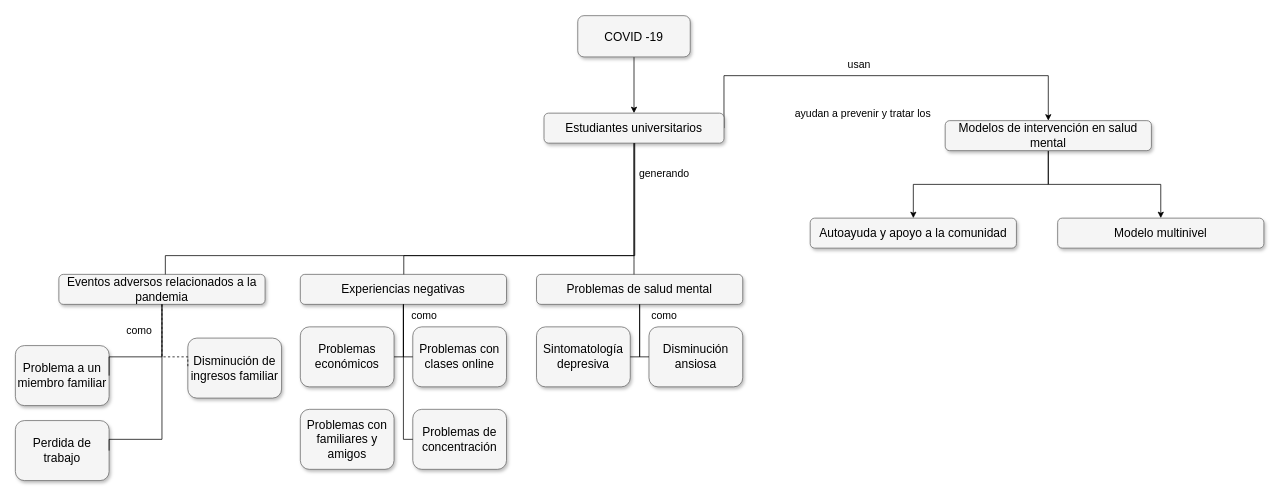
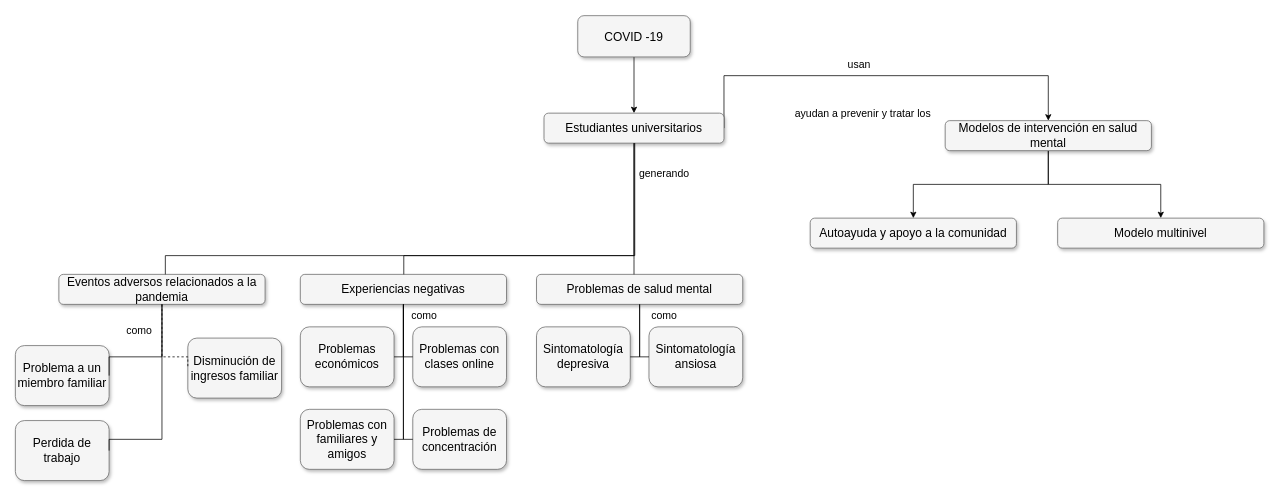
- <mxCell id="12" value="Disminución ansiosa" style="whiteSpace=wrap;html=1;rounded=1;shadow=1;strokeWidth=1;fontSize=16;align=center;fillColor=#f5f5f5;strokeColor=#666666;" parent="1" vertex="1"><mxGeometry x="865" y="435" width="125" height="80" as="geometry" /></mxCell>
+ <mxCell id="12" value="Sintomatología ansiosa" style="whiteSpace=wrap;html=1;rounded=1;shadow=1;strokeWidth=1;fontSize=16;align=center;fillColor=#f5f5f5;strokeColor=#666666;" parent="1" vertex="1"><mxGeometry x="865" y="435" width="125" height="80" as="geometry" /></mxCell>
+ <mxCell id="22" style="edgeStyle=orthogonalEdgeStyle;html=1;startSize=6;endFill=0;endSize=6;strokeWidth=1;fontSize=16;rounded=0;entryX=1;entryY=0.5;endArrow=none;" parent="1" source="6" target="15" edge="1"><mxGeometry relative="1" as="geometry"><Array as="points"><mxPoint x="538" y="585" /></Array></mxGeometry></mxCell>
